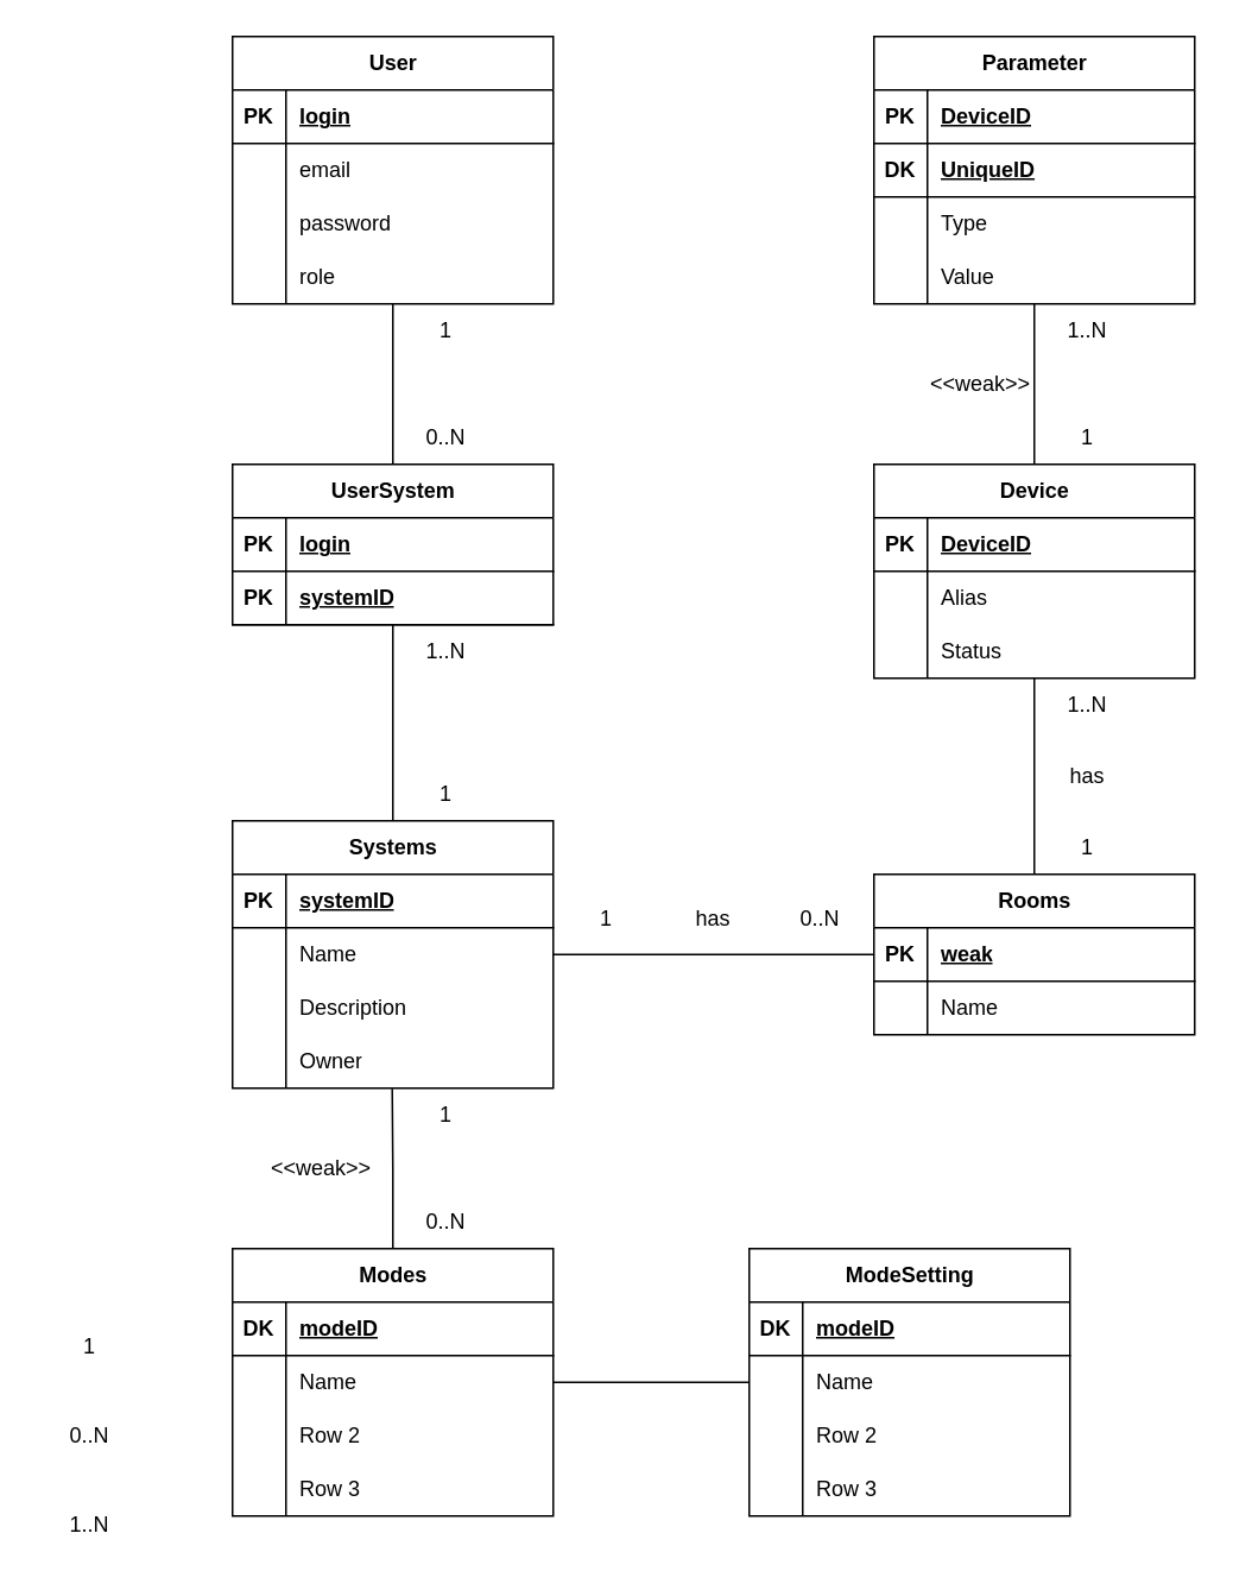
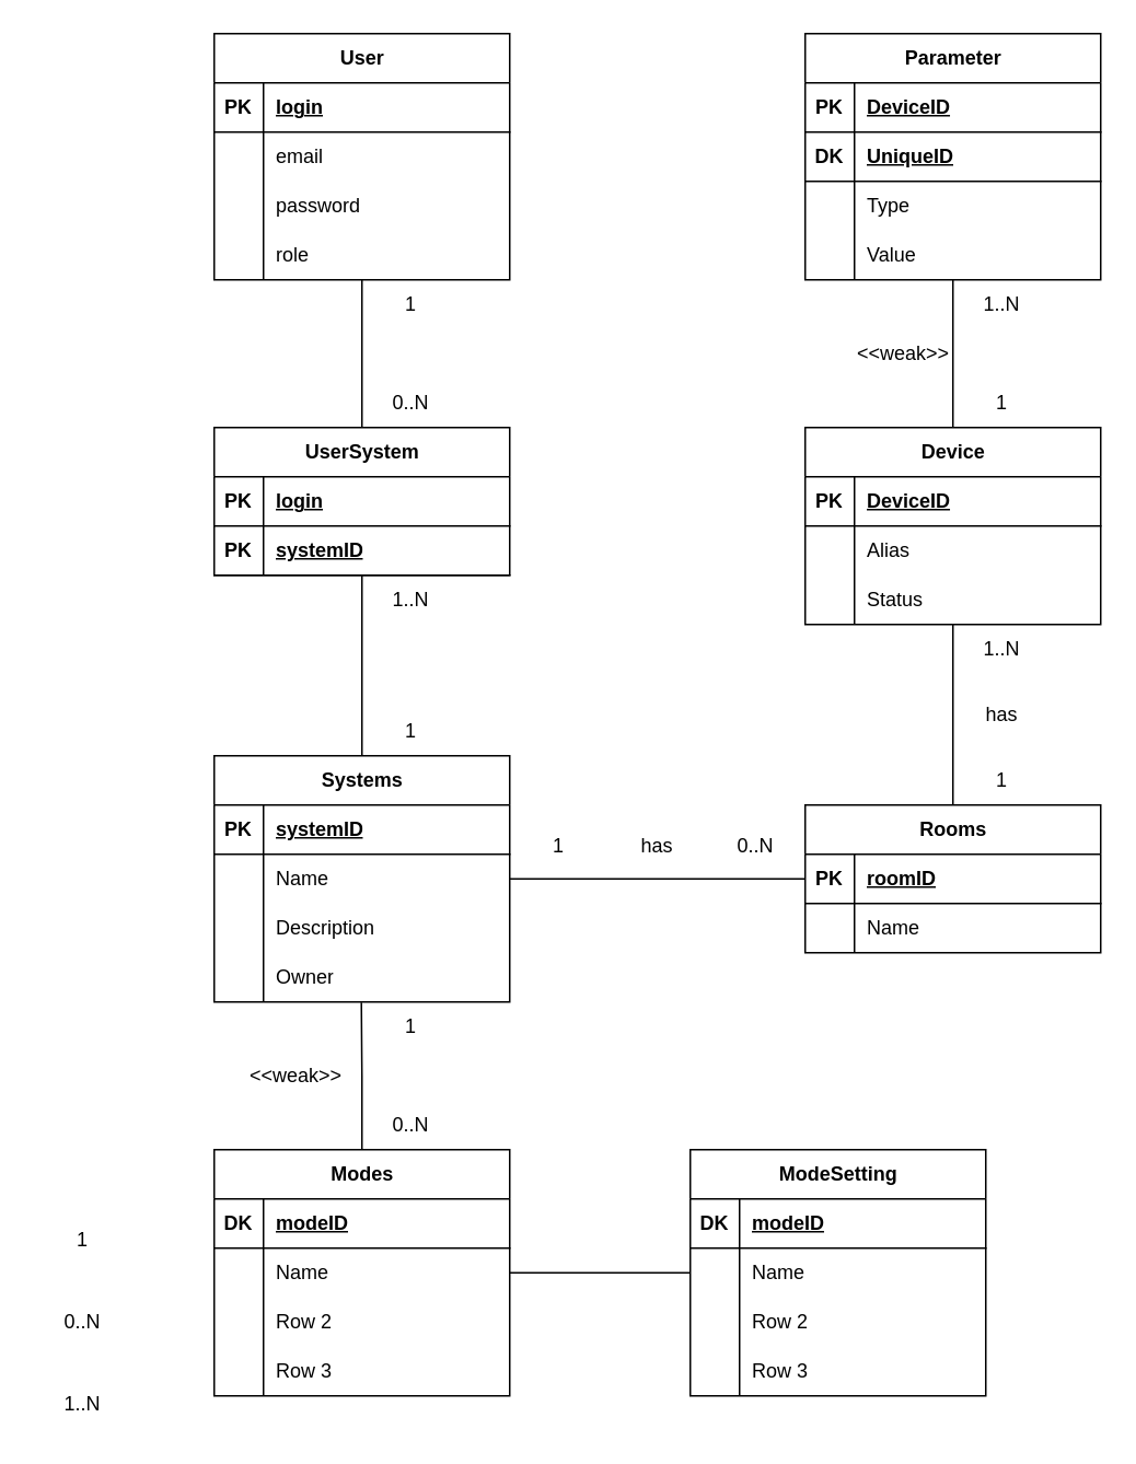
- <mxCell id="32" value="weak" style="shape=partialRectangle;connectable=0;fillColor=none;top=0;left=0;bottom=0;right=0;align=left;spacingLeft=6;fontStyle=5;overflow=hidden;whiteSpace=wrap;html=1;" vertex="1" parent="30"><mxGeometry x="30" width="150" height="30" as="geometry"><mxRectangle width="150" height="30" as="alternateBounds" /></mxGeometry></mxCell>
+ <mxCell id="32" value="roomID" style="shape=partialRectangle;connectable=0;fillColor=none;top=0;left=0;bottom=0;right=0;align=left;spacingLeft=6;fontStyle=5;overflow=hidden;whiteSpace=wrap;html=1;" vertex="1" parent="30"><mxGeometry x="30" width="150" height="30" as="geometry"><mxRectangle width="150" height="30" as="alternateBounds" /></mxGeometry></mxCell>
